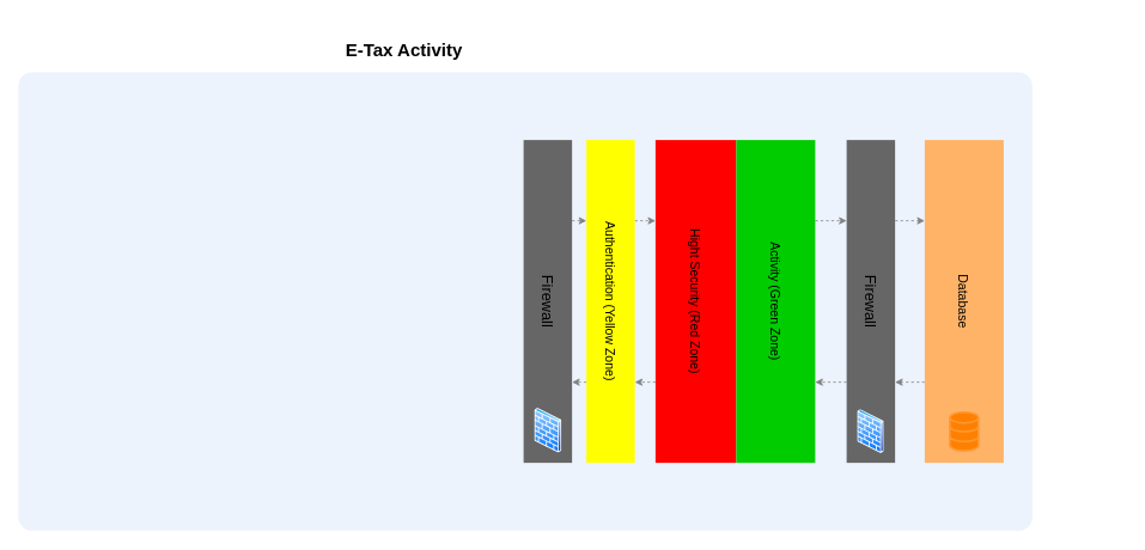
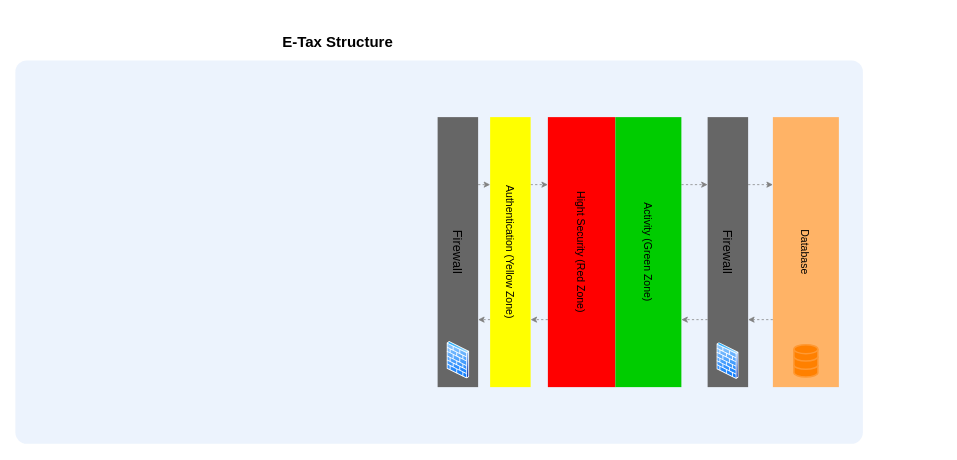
- <mxCell id="2" value="E-Tax Activity" style="text;html=1;strokeColor=none;fillColor=none;align=center;verticalAlign=middle;whiteSpace=wrap;rounded=0;fontStyle=1;fontSize=20;" vertex="1" parent="1"><mxGeometry x="320" y="20" width="260" height="70" as="geometry" /></mxCell>
+ <mxCell id="2" value="E-Tax Structure" style="text;html=1;strokeColor=none;fillColor=none;align=center;verticalAlign=middle;whiteSpace=wrap;rounded=0;fontStyle=1;fontSize=20;" vertex="1" parent="1"><mxGeometry x="320" y="20" width="260" height="70" as="geometry" /></mxCell>
